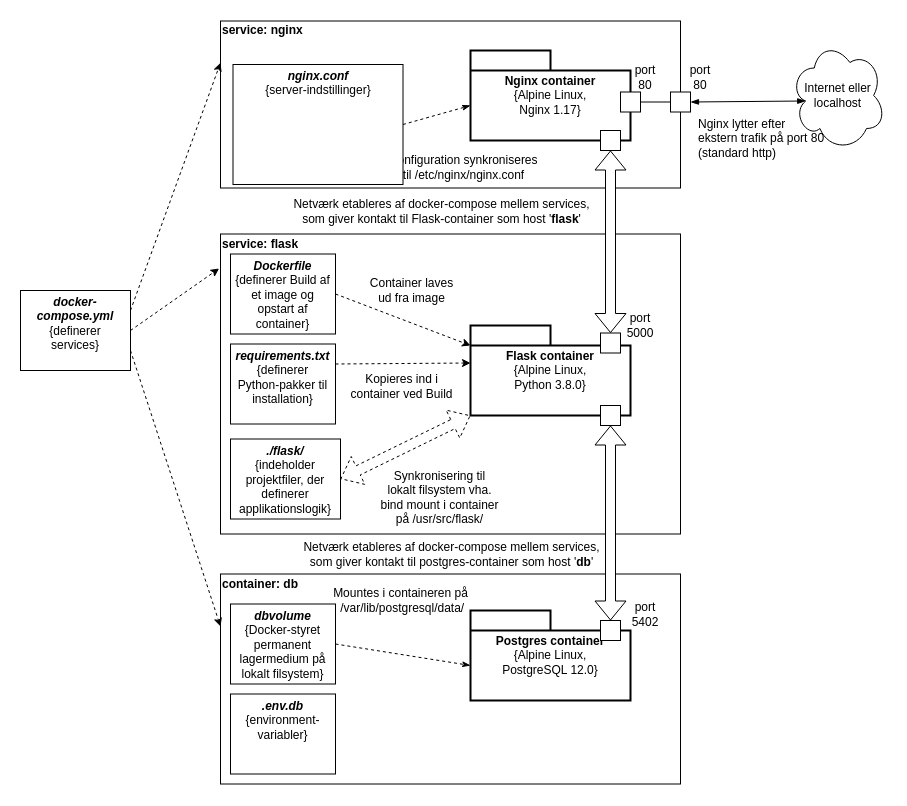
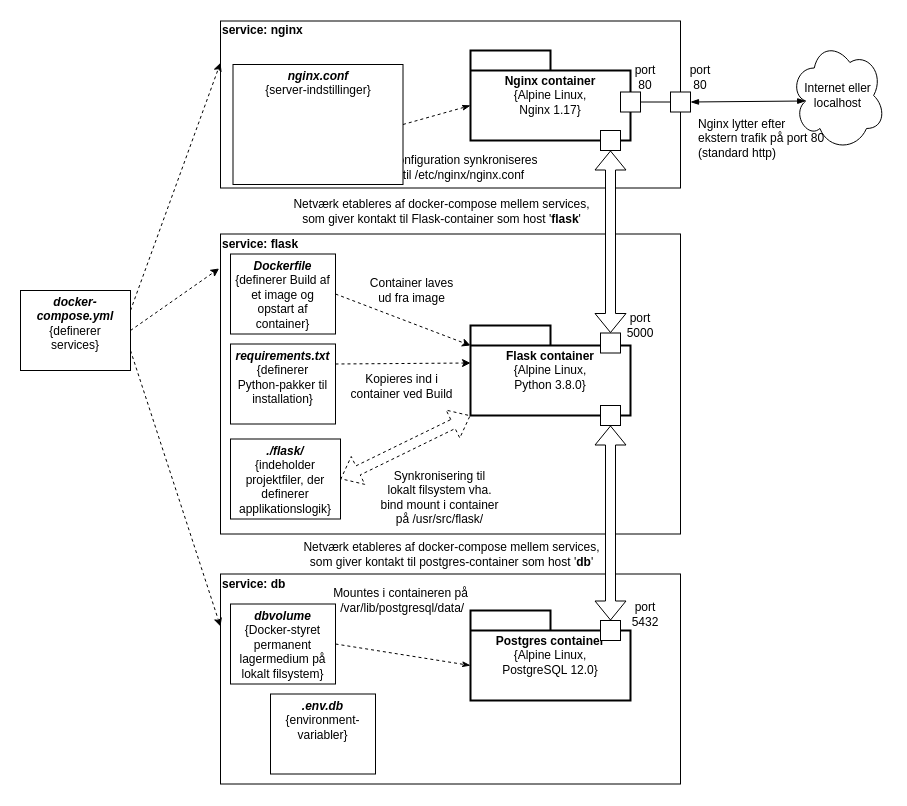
- <mxCell id="18" value="&lt;b&gt;container: db&lt;/b&gt;" style="text;html=1;strokeColor=none;fillColor=none;align=left;verticalAlign=middle;whiteSpace=wrap;rounded=0;" parent="1" vertex="1"><mxGeometry x="220" y="573.5" width="130" height="20" as="geometry" /></mxCell>
+ <mxCell id="18" value="&lt;b&gt;service: db&lt;/b&gt;" style="text;html=1;strokeColor=none;fillColor=none;align=left;verticalAlign=middle;whiteSpace=wrap;rounded=0;" parent="1" vertex="1"><mxGeometry x="220" y="573.5" width="130" height="20" as="geometry" /></mxCell>
- <mxCell id="46" value="port&lt;br&gt;5402" style="text;html=1;strokeColor=none;fillColor=none;align=center;verticalAlign=middle;whiteSpace=wrap;rounded=0;" parent="1" vertex="1"><mxGeometry x="625" y="603.5" width="40" height="20" as="geometry" /></mxCell>
+ <mxCell id="46" value="port&lt;br&gt;5432" style="text;html=1;strokeColor=none;fillColor=none;align=center;verticalAlign=middle;whiteSpace=wrap;rounded=0;" parent="1" vertex="1"><mxGeometry x="625" y="603.5" width="40" height="20" as="geometry" /></mxCell>
- <mxCell id="24" value="&lt;p style=&quot;margin: 5px&quot;&gt;&lt;b&gt;&lt;i&gt;.env.db&lt;/i&gt;&lt;/b&gt;&lt;br&gt;{environment-variabler}&lt;/p&gt;" style="shape=rect;html=1;overflow=fill;whiteSpace=wrap;align=center;" parent="1" vertex="1"><mxGeometry x="230" y="693.5" width="105" height="80" as="geometry" /></mxCell>
+ <mxCell id="24" value="&lt;p style=&quot;margin: 5px&quot;&gt;&lt;b&gt;&lt;i&gt;.env.db&lt;/i&gt;&lt;/b&gt;&lt;br&gt;{environment-variabler}&lt;/p&gt;" style="shape=rect;html=1;overflow=fill;whiteSpace=wrap;align=center;" parent="1" vertex="1"><mxGeometry x="270" y="693.5" width="105" height="80" as="geometry" /></mxCell>
